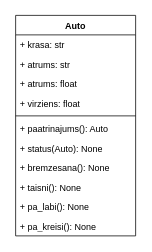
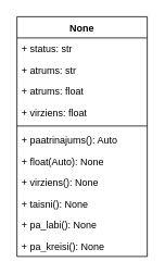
- <mxCell id="2" value="Auto" style="swimlane;fontStyle=1;align=center;verticalAlign=top;childLayout=stackLayout;horizontal=1;startSize=26;horizontalStack=0;resizeParent=1;resizeParentMax=0;resizeLast=0;collapsible=1;marginBottom=0;whiteSpace=wrap;html=1;" vertex="1" parent="1"><mxGeometry x="20" y="20" width="160" height="294" as="geometry" /></mxCell>
+ <mxCell id="2" value="None" style="swimlane;fontStyle=1;align=center;verticalAlign=top;childLayout=stackLayout;horizontal=1;startSize=26;horizontalStack=0;resizeParent=1;resizeParentMax=0;resizeLast=0;collapsible=1;marginBottom=0;whiteSpace=wrap;html=1;" vertex="1" parent="1"><mxGeometry x="20" y="20" width="160" height="294" as="geometry" /></mxCell>
- <mxCell id="3" value="+ krasa: str" style="text;strokeColor=none;fillColor=none;align=left;verticalAlign=top;spacingLeft=4;spacingRight=4;overflow=hidden;rotatable=0;points=[[0,0.5],[1,0.5]];portConstraint=eastwest;whiteSpace=wrap;html=1;" vertex="1" parent="2"><mxGeometry y="26" width="160" height="26" as="geometry" /></mxCell>
+ <mxCell id="3" value="+ status: str" style="text;strokeColor=none;fillColor=none;align=left;verticalAlign=top;spacingLeft=4;spacingRight=4;overflow=hidden;rotatable=0;points=[[0,0.5],[1,0.5]];portConstraint=eastwest;whiteSpace=wrap;html=1;" vertex="1" parent="2"><mxGeometry y="26" width="160" height="26" as="geometry" /></mxCell>
- <mxCell id="9" value="+ status(Auto): None" style="text;strokeColor=none;fillColor=none;align=left;verticalAlign=top;spacingLeft=4;spacingRight=4;overflow=hidden;rotatable=0;points=[[0,0.5],[1,0.5]];portConstraint=eastwest;whiteSpace=wrap;html=1;" vertex="1" parent="2"><mxGeometry y="164" width="160" height="26" as="geometry" /></mxCell>
+ <mxCell id="9" value="+ float(Auto): None" style="text;strokeColor=none;fillColor=none;align=left;verticalAlign=top;spacingLeft=4;spacingRight=4;overflow=hidden;rotatable=0;points=[[0,0.5],[1,0.5]];portConstraint=eastwest;whiteSpace=wrap;html=1;" vertex="1" parent="2"><mxGeometry y="164" width="160" height="26" as="geometry" /></mxCell>
- <mxCell id="10" value="+ bremzesana(): None" style="text;strokeColor=none;fillColor=none;align=left;verticalAlign=top;spacingLeft=4;spacingRight=4;overflow=hidden;rotatable=0;points=[[0,0.5],[1,0.5]];portConstraint=eastwest;whiteSpace=wrap;html=1;" vertex="1" parent="2"><mxGeometry y="190" width="160" height="26" as="geometry" /></mxCell>
+ <mxCell id="10" value="+ virziens(): None" style="text;strokeColor=none;fillColor=none;align=left;verticalAlign=top;spacingLeft=4;spacingRight=4;overflow=hidden;rotatable=0;points=[[0,0.5],[1,0.5]];portConstraint=eastwest;whiteSpace=wrap;html=1;" vertex="1" parent="2"><mxGeometry y="190" width="160" height="26" as="geometry" /></mxCell>
